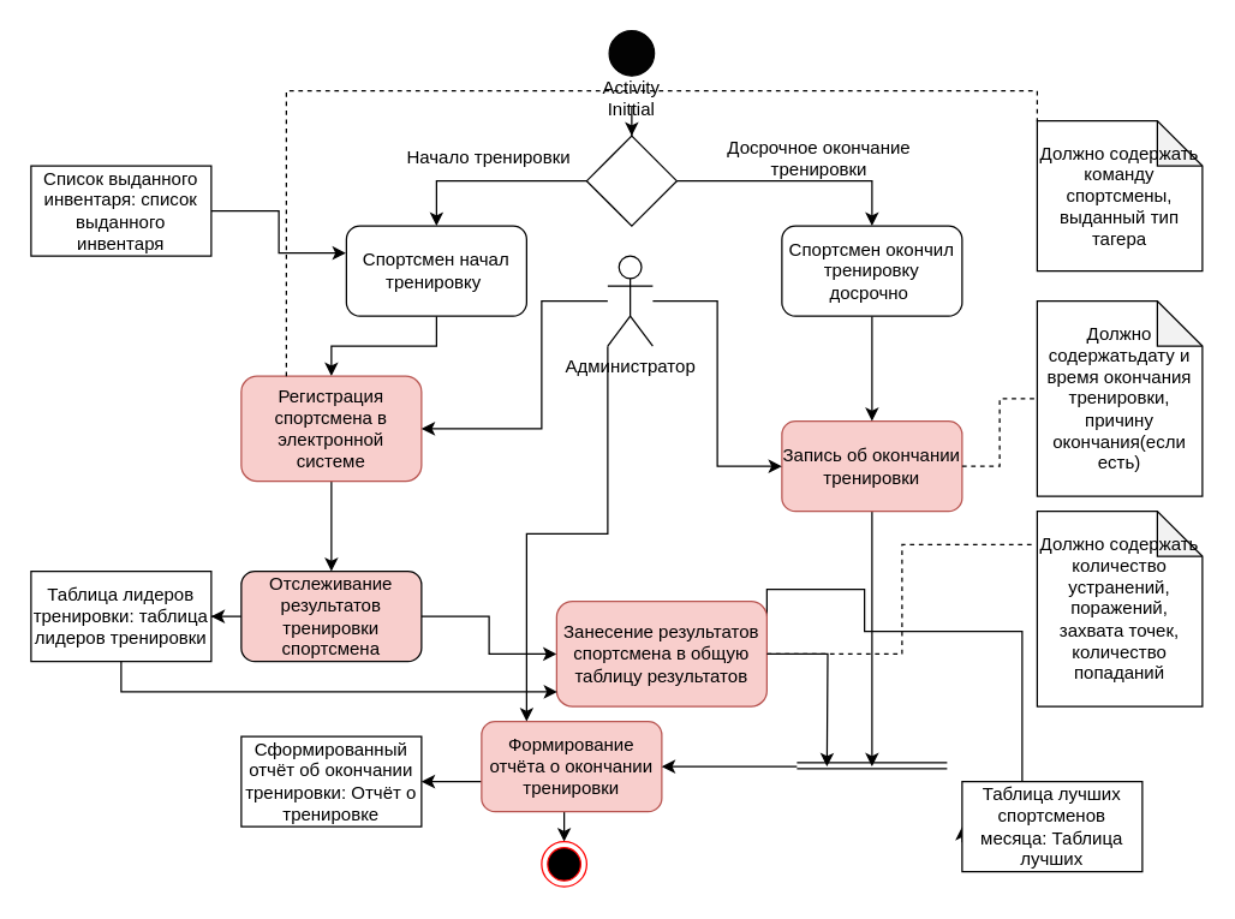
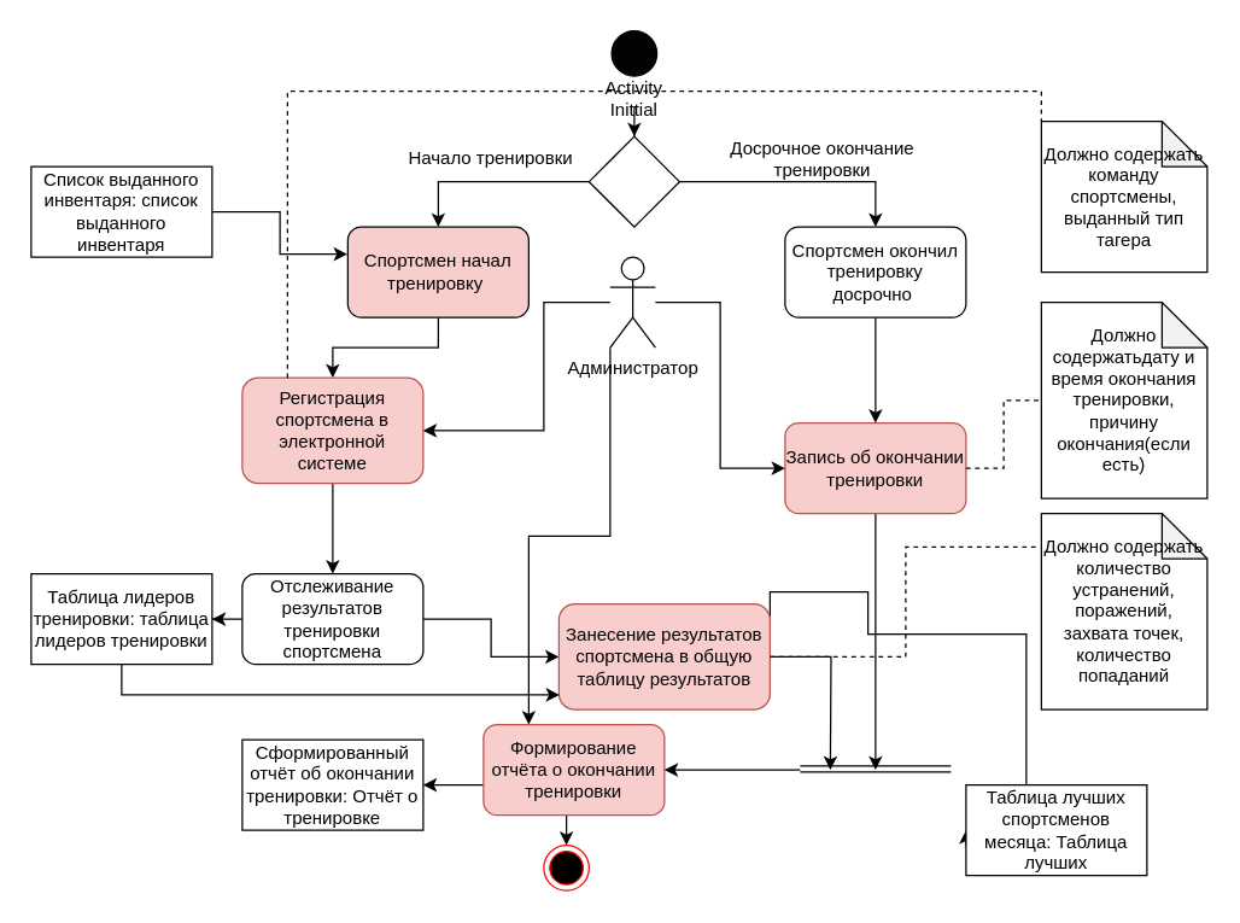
- <mxCell id="12" value="Спортсмен начал тренировку&amp;nbsp;" style="rounded=1;whiteSpace=wrap;html=1;" parent="1" vertex="1"><mxGeometry x="230" y="150" width="120" height="60" as="geometry" /></mxCell>
+ <mxCell id="12" value="Спортсмен начал тренировку&amp;nbsp;" style="rounded=1;whiteSpace=wrap;html=1;fillColor=#f8cecc;" parent="1" vertex="1"><mxGeometry x="230" y="150" width="120" height="60" as="geometry" /></mxCell>
- <mxCell id="19" value="Отслеживание результатов тренировки спортсмена" style="rounded=1;whiteSpace=wrap;html=1;fillColor=#f8cecc;" parent="1" vertex="1"><mxGeometry x="160" y="380" width="120" height="60" as="geometry" /></mxCell>
+ <mxCell id="19" value="Отслеживание результатов тренировки спортсмена" style="rounded=1;whiteSpace=wrap;html=1;" parent="1" vertex="1"><mxGeometry x="160" y="380" width="120" height="60" as="geometry" /></mxCell>
